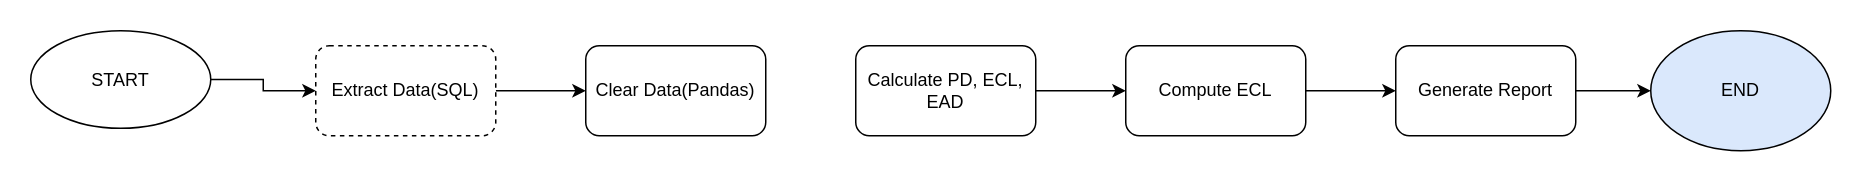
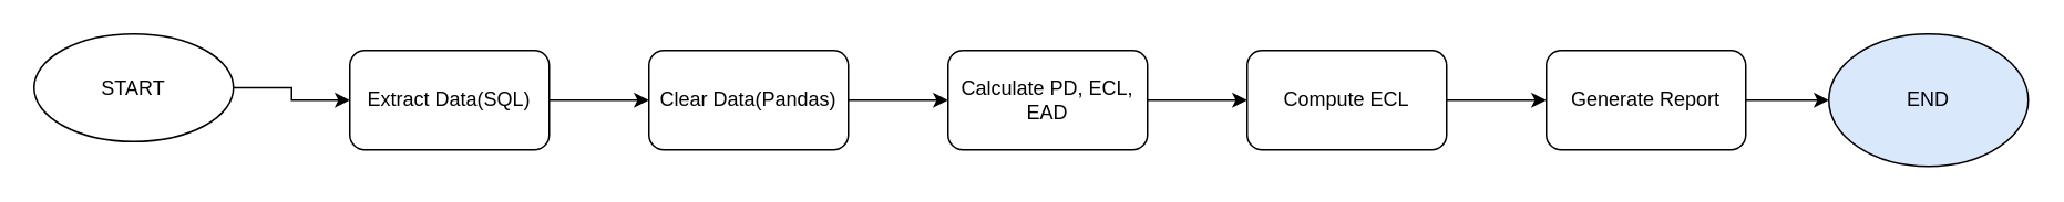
- <mxCell id="11" value="Extract Data(SQL)" style="rounded=1;whiteSpace=wrap;html=1;dashed=1;" vertex="1" parent="1"><mxGeometry x="210" y="30" width="120" height="60" as="geometry" /></mxCell>
+ <mxCell id="11" value="Extract Data(SQL)" style="rounded=1;whiteSpace=wrap;html=1;" vertex="1" parent="1"><mxGeometry x="210" y="30" width="120" height="60" as="geometry" /></mxCell>
+ <mxCell id="8" value="" style="edgeStyle=orthogonalEdgeStyle;rounded=0;orthogonalLoop=1;jettySize=auto;html=1;" edge="1" parent="1" source="9" target="3"><mxGeometry relative="1" as="geometry" /></mxCell>
